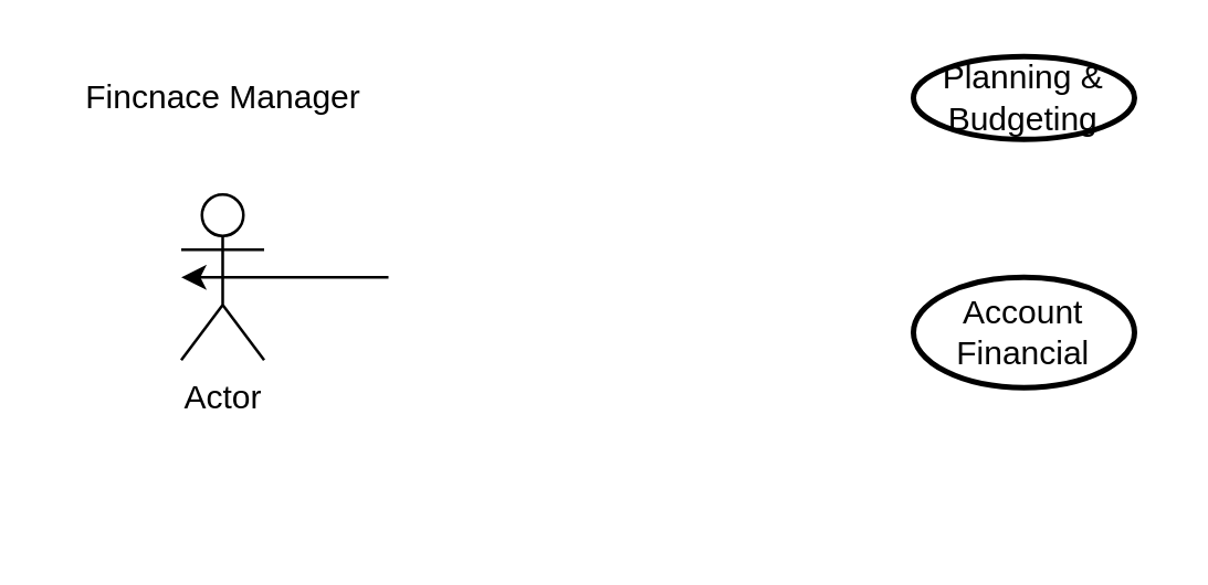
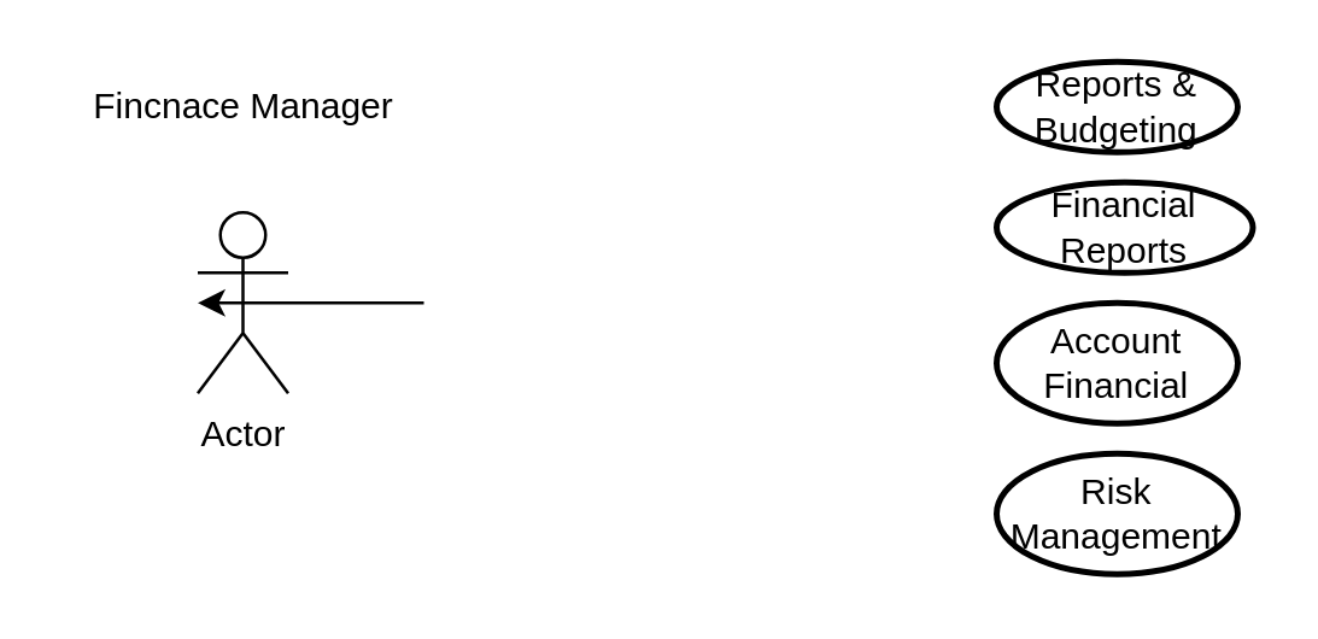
- <mxCell id="3" value="Planning &amp;amp; Budgeting" style="strokeWidth=2;html=1;shape=mxgraph.flowchart.start_1;whiteSpace=wrap;" vertex="1" parent="1"><mxGeometry x="330" y="20" width="80" height="30" as="geometry" /></mxCell>
+ <mxCell id="3" value="Reports &amp;amp; Budgeting" style="strokeWidth=2;html=1;shape=mxgraph.flowchart.start_1;whiteSpace=wrap;" vertex="1" parent="1"><mxGeometry x="330" y="20" width="80" height="30" as="geometry" /></mxCell>
+ <mxCell id="4" value="Financial Reports" style="strokeWidth=2;html=1;shape=mxgraph.flowchart.start_1;whiteSpace=wrap;" vertex="1" parent="1"><mxGeometry x="330" y="60" width="85" height="30" as="geometry" /></mxCell>
+ <mxCell id="6" value="Risk Management" style="strokeWidth=2;html=1;shape=mxgraph.flowchart.start_1;whiteSpace=wrap;" vertex="1" parent="1"><mxGeometry x="330" y="150" width="80" height="40" as="geometry" /></mxCell>
